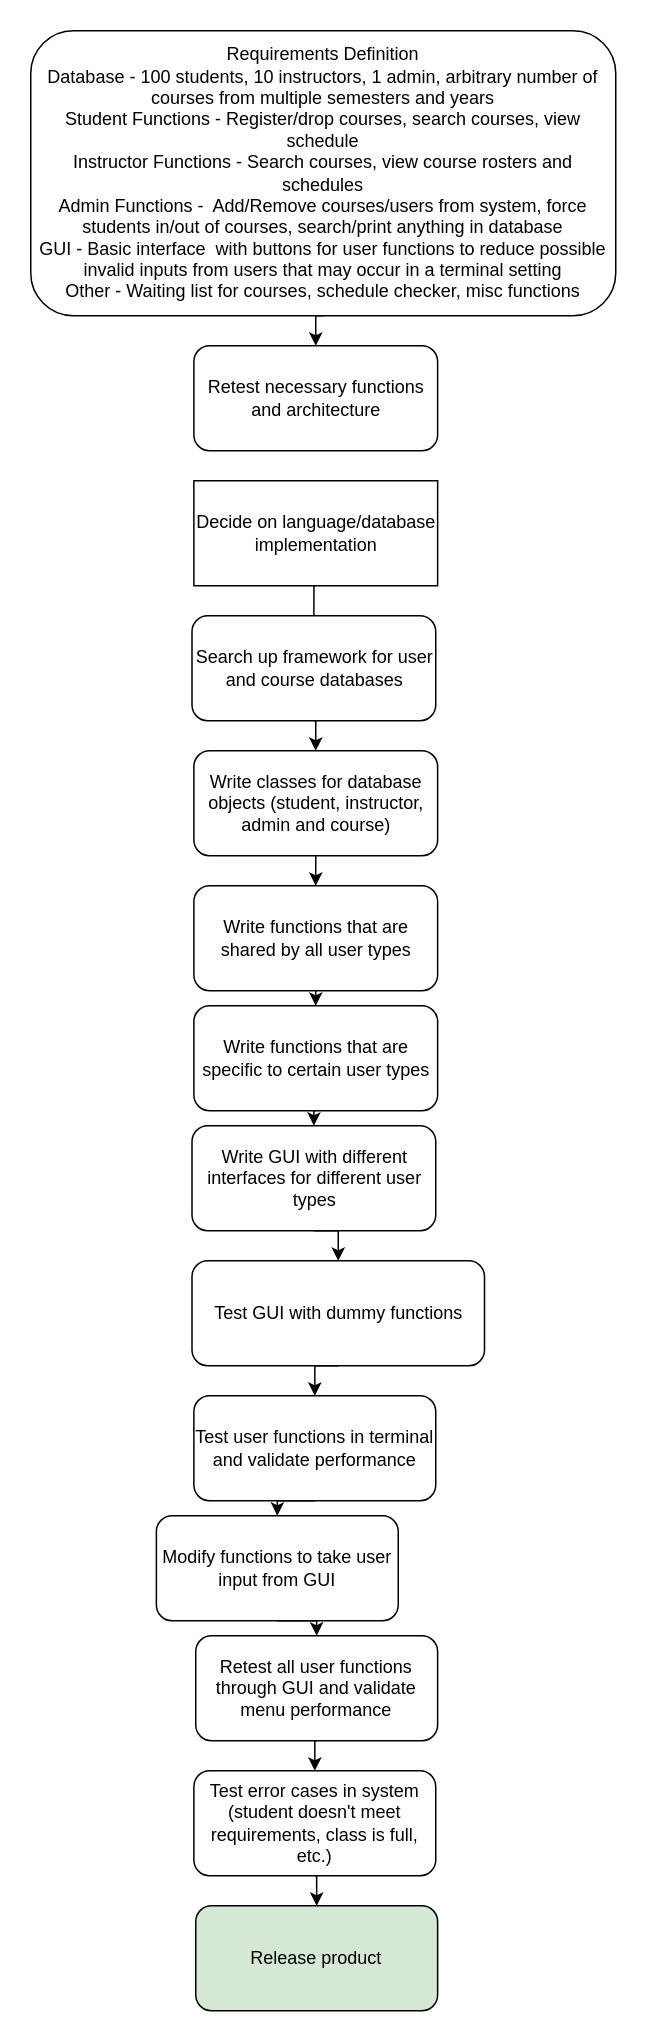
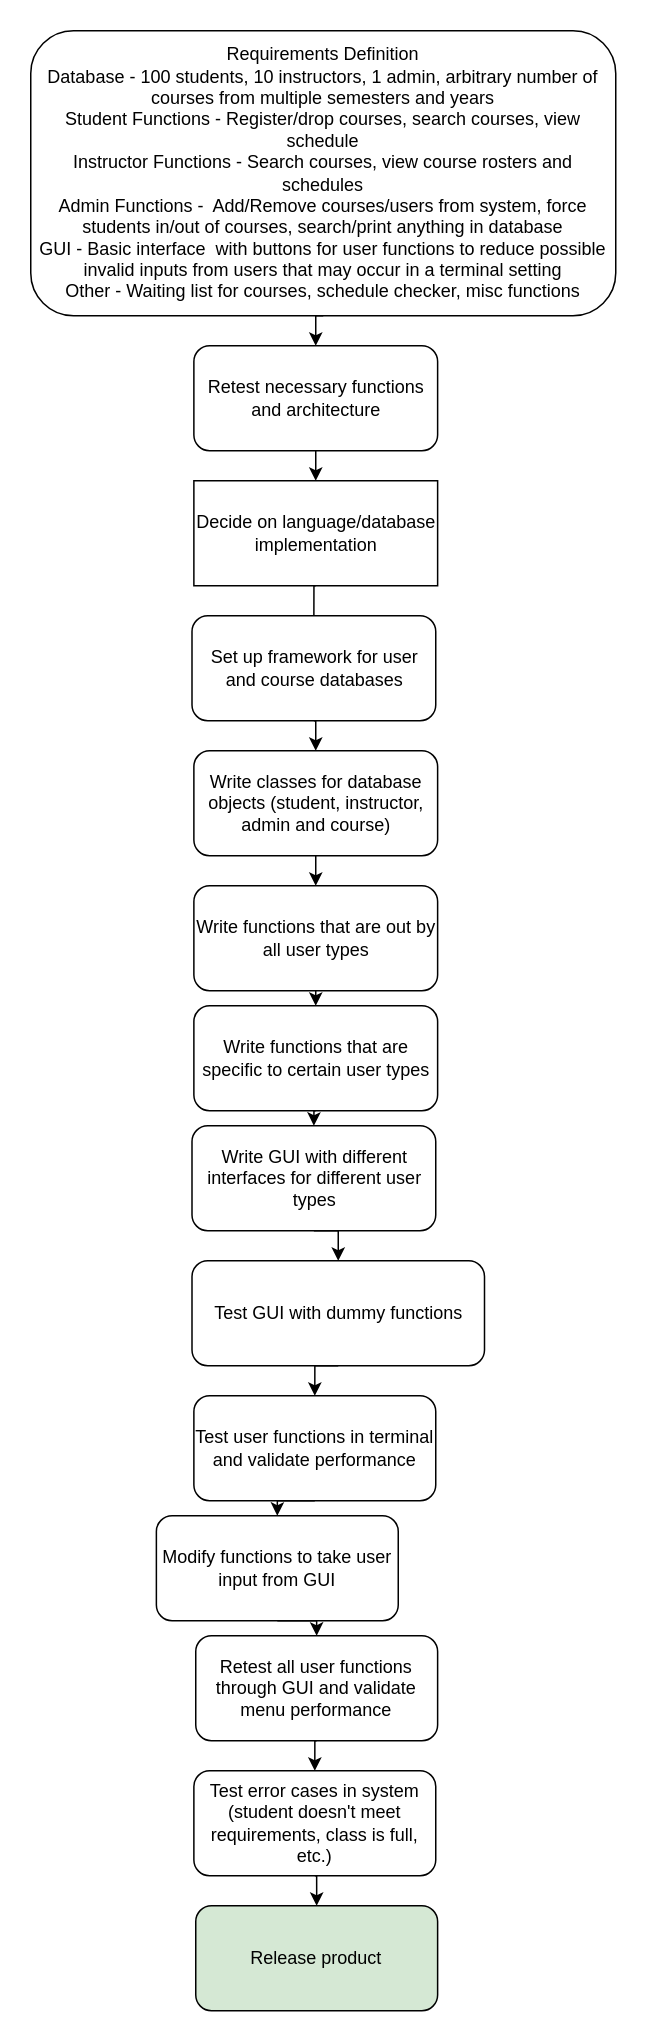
+ <mxCell id="20" style="edgeStyle=orthogonalEdgeStyle;rounded=0;orthogonalLoop=1;jettySize=auto;html=1;exitX=0.5;exitY=1;exitDx=0;exitDy=0;entryX=0.5;entryY=0;entryDx=0;entryDy=0;" edge="1" parent="1" source="21" target="23"><mxGeometry relative="1" as="geometry" /></mxCell>
- <mxCell id="7" value="Search up framework for user and course databases" style="rounded=1;whiteSpace=wrap;html=1;" vertex="1" parent="1"><mxGeometry x="127.5" y="410" width="162.5" height="70" as="geometry" /></mxCell>
+ <mxCell id="7" value="Set up framework for user and course databases" style="rounded=1;whiteSpace=wrap;html=1;" vertex="1" parent="1"><mxGeometry x="127.5" y="410" width="162.5" height="70" as="geometry" /></mxCell>
- <mxCell id="9" value="Write functions that are shared by all user types" style="rounded=1;whiteSpace=wrap;html=1;" vertex="1" parent="1"><mxGeometry x="128.75" y="590" width="162.5" height="70" as="geometry" /></mxCell>
+ <mxCell id="9" value="Write functions that are out by all user types" style="rounded=1;whiteSpace=wrap;html=1;" vertex="1" parent="1"><mxGeometry x="128.75" y="590" width="162.5" height="70" as="geometry" /></mxCell>
